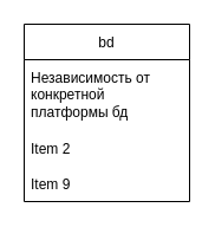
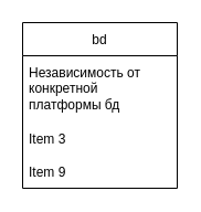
- <mxCell id="4" value="Item 2" style="text;strokeColor=none;fillColor=none;align=left;verticalAlign=middle;spacingLeft=4;spacingRight=4;overflow=hidden;points=[[0,0.5],[1,0.5]];portConstraint=eastwest;rotatable=0;" vertex="1" parent="2"><mxGeometry y="90" width="140" height="30" as="geometry" /></mxCell>
+ <mxCell id="4" value="Item 3" style="text;strokeColor=none;fillColor=none;align=left;verticalAlign=middle;spacingLeft=4;spacingRight=4;overflow=hidden;points=[[0,0.5],[1,0.5]];portConstraint=eastwest;rotatable=0;" vertex="1" parent="2"><mxGeometry y="90" width="140" height="30" as="geometry" /></mxCell>
